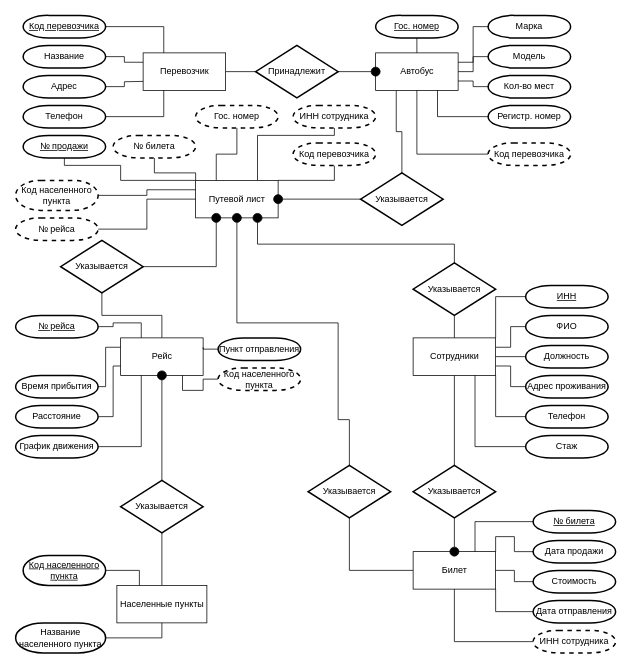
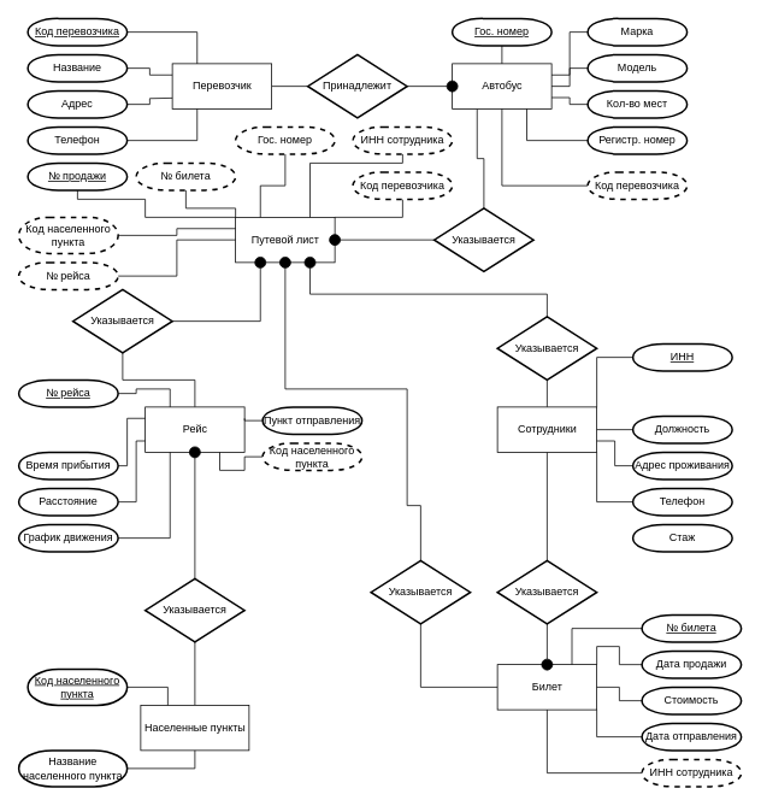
- <mxCell id="80" value="ФИО" parent="1" style="strokeWidth=2;html=1;shape=mxgraph.flowchart.terminator;whiteSpace=wrap;" vertex="1"><mxGeometry as="geometry" y="420" x="700" height="30" width="110" /></mxCell>
- <mxCell id="79" parent="1" target="71" edge="1" style="edgeStyle=orthogonalEdgeStyle;rounded=0;orthogonalLoop=1;jettySize=auto;html=1;exitX=0;exitY=0.5;exitDx=0;exitDy=0;exitPerimeter=0;entryX=1;entryY=0.25;entryDx=0;entryDy=0;startSize=6;endArrow=none;endFill=0;endSize=12;" source="80"><mxGeometry as="geometry" relative="1" /></mxCell>
- <mxCell id="77" parent="1" target="71" edge="1" style="edgeStyle=orthogonalEdgeStyle;rounded=0;orthogonalLoop=1;jettySize=auto;html=1;exitX=0;exitY=0.5;exitDx=0;exitDy=0;exitPerimeter=0;entryX=0.75;entryY=1;entryDx=0;entryDy=0;startSize=6;endArrow=none;endFill=0;endSize=12;" source="78"><mxGeometry as="geometry" relative="1" /></mxCell>
